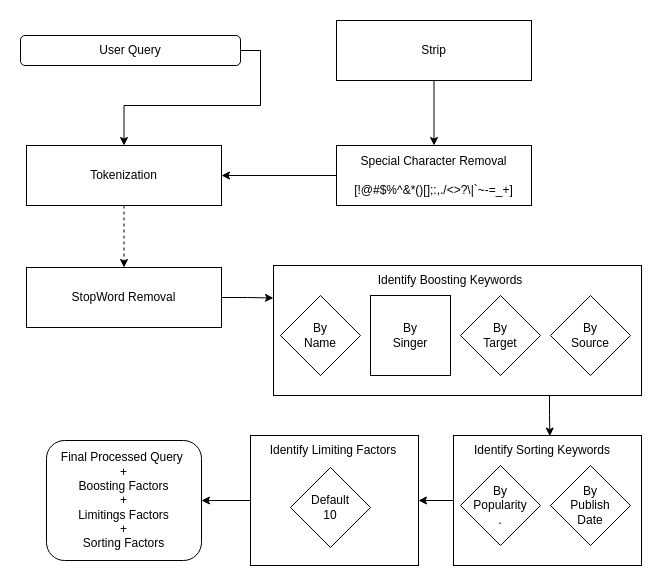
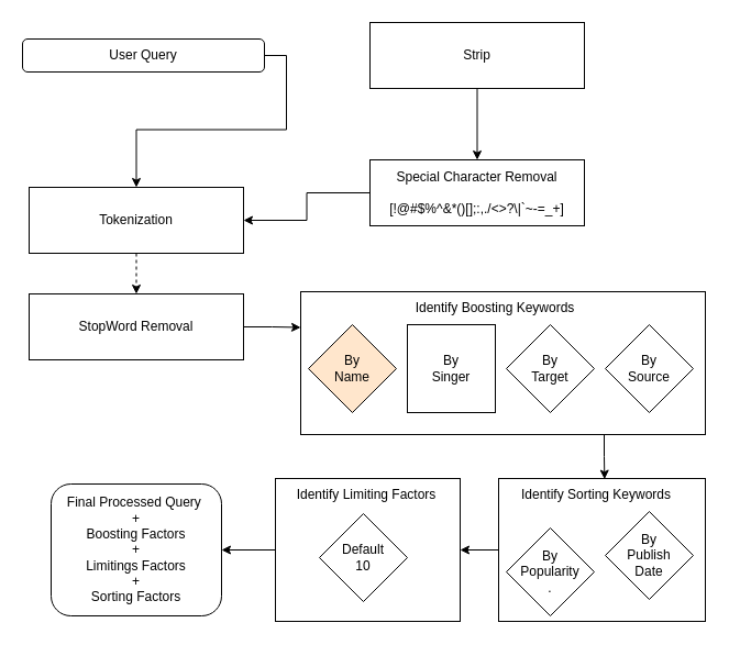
- <mxCell id="9" value="Tokenization" style="rounded=0;whiteSpace=wrap;html=1;" vertex="1" parent="1"><mxGeometry x="26" y="145" width="195" height="60" as="geometry" /></mxCell>
+ <mxCell id="9" value="Tokenization" style="rounded=0;whiteSpace=wrap;html=1;" vertex="1" parent="1"><mxGeometry x="26" y="170" width="195" height="60" as="geometry" /></mxCell>
- <mxCell id="15" value="By&lt;br&gt;Name" style="rhombus;whiteSpace=wrap;html=1;" vertex="1" parent="1"><mxGeometry x="280" y="295" width="80" height="80" as="geometry" /></mxCell>
+ <mxCell id="15" value="By&lt;br&gt;Name" style="rhombus;whiteSpace=wrap;html=1;fillColor=#ffe6cc;" vertex="1" parent="1"><mxGeometry x="280" y="295" width="80" height="80" as="geometry" /></mxCell>
- <mxCell id="22" value="By&lt;br&gt;Popularity&lt;br&gt;." style="rhombus;whiteSpace=wrap;html=1;" vertex="1" parent="1"><mxGeometry x="460" y="465" width="80" height="80" as="geometry" /></mxCell>
+ <mxCell id="22" value="By&lt;br&gt;Popularity&lt;br&gt;." style="rhombus;whiteSpace=wrap;html=1;" vertex="1" parent="1"><mxGeometry x="460" y="480" width="80" height="80" as="geometry" /></mxCell>
